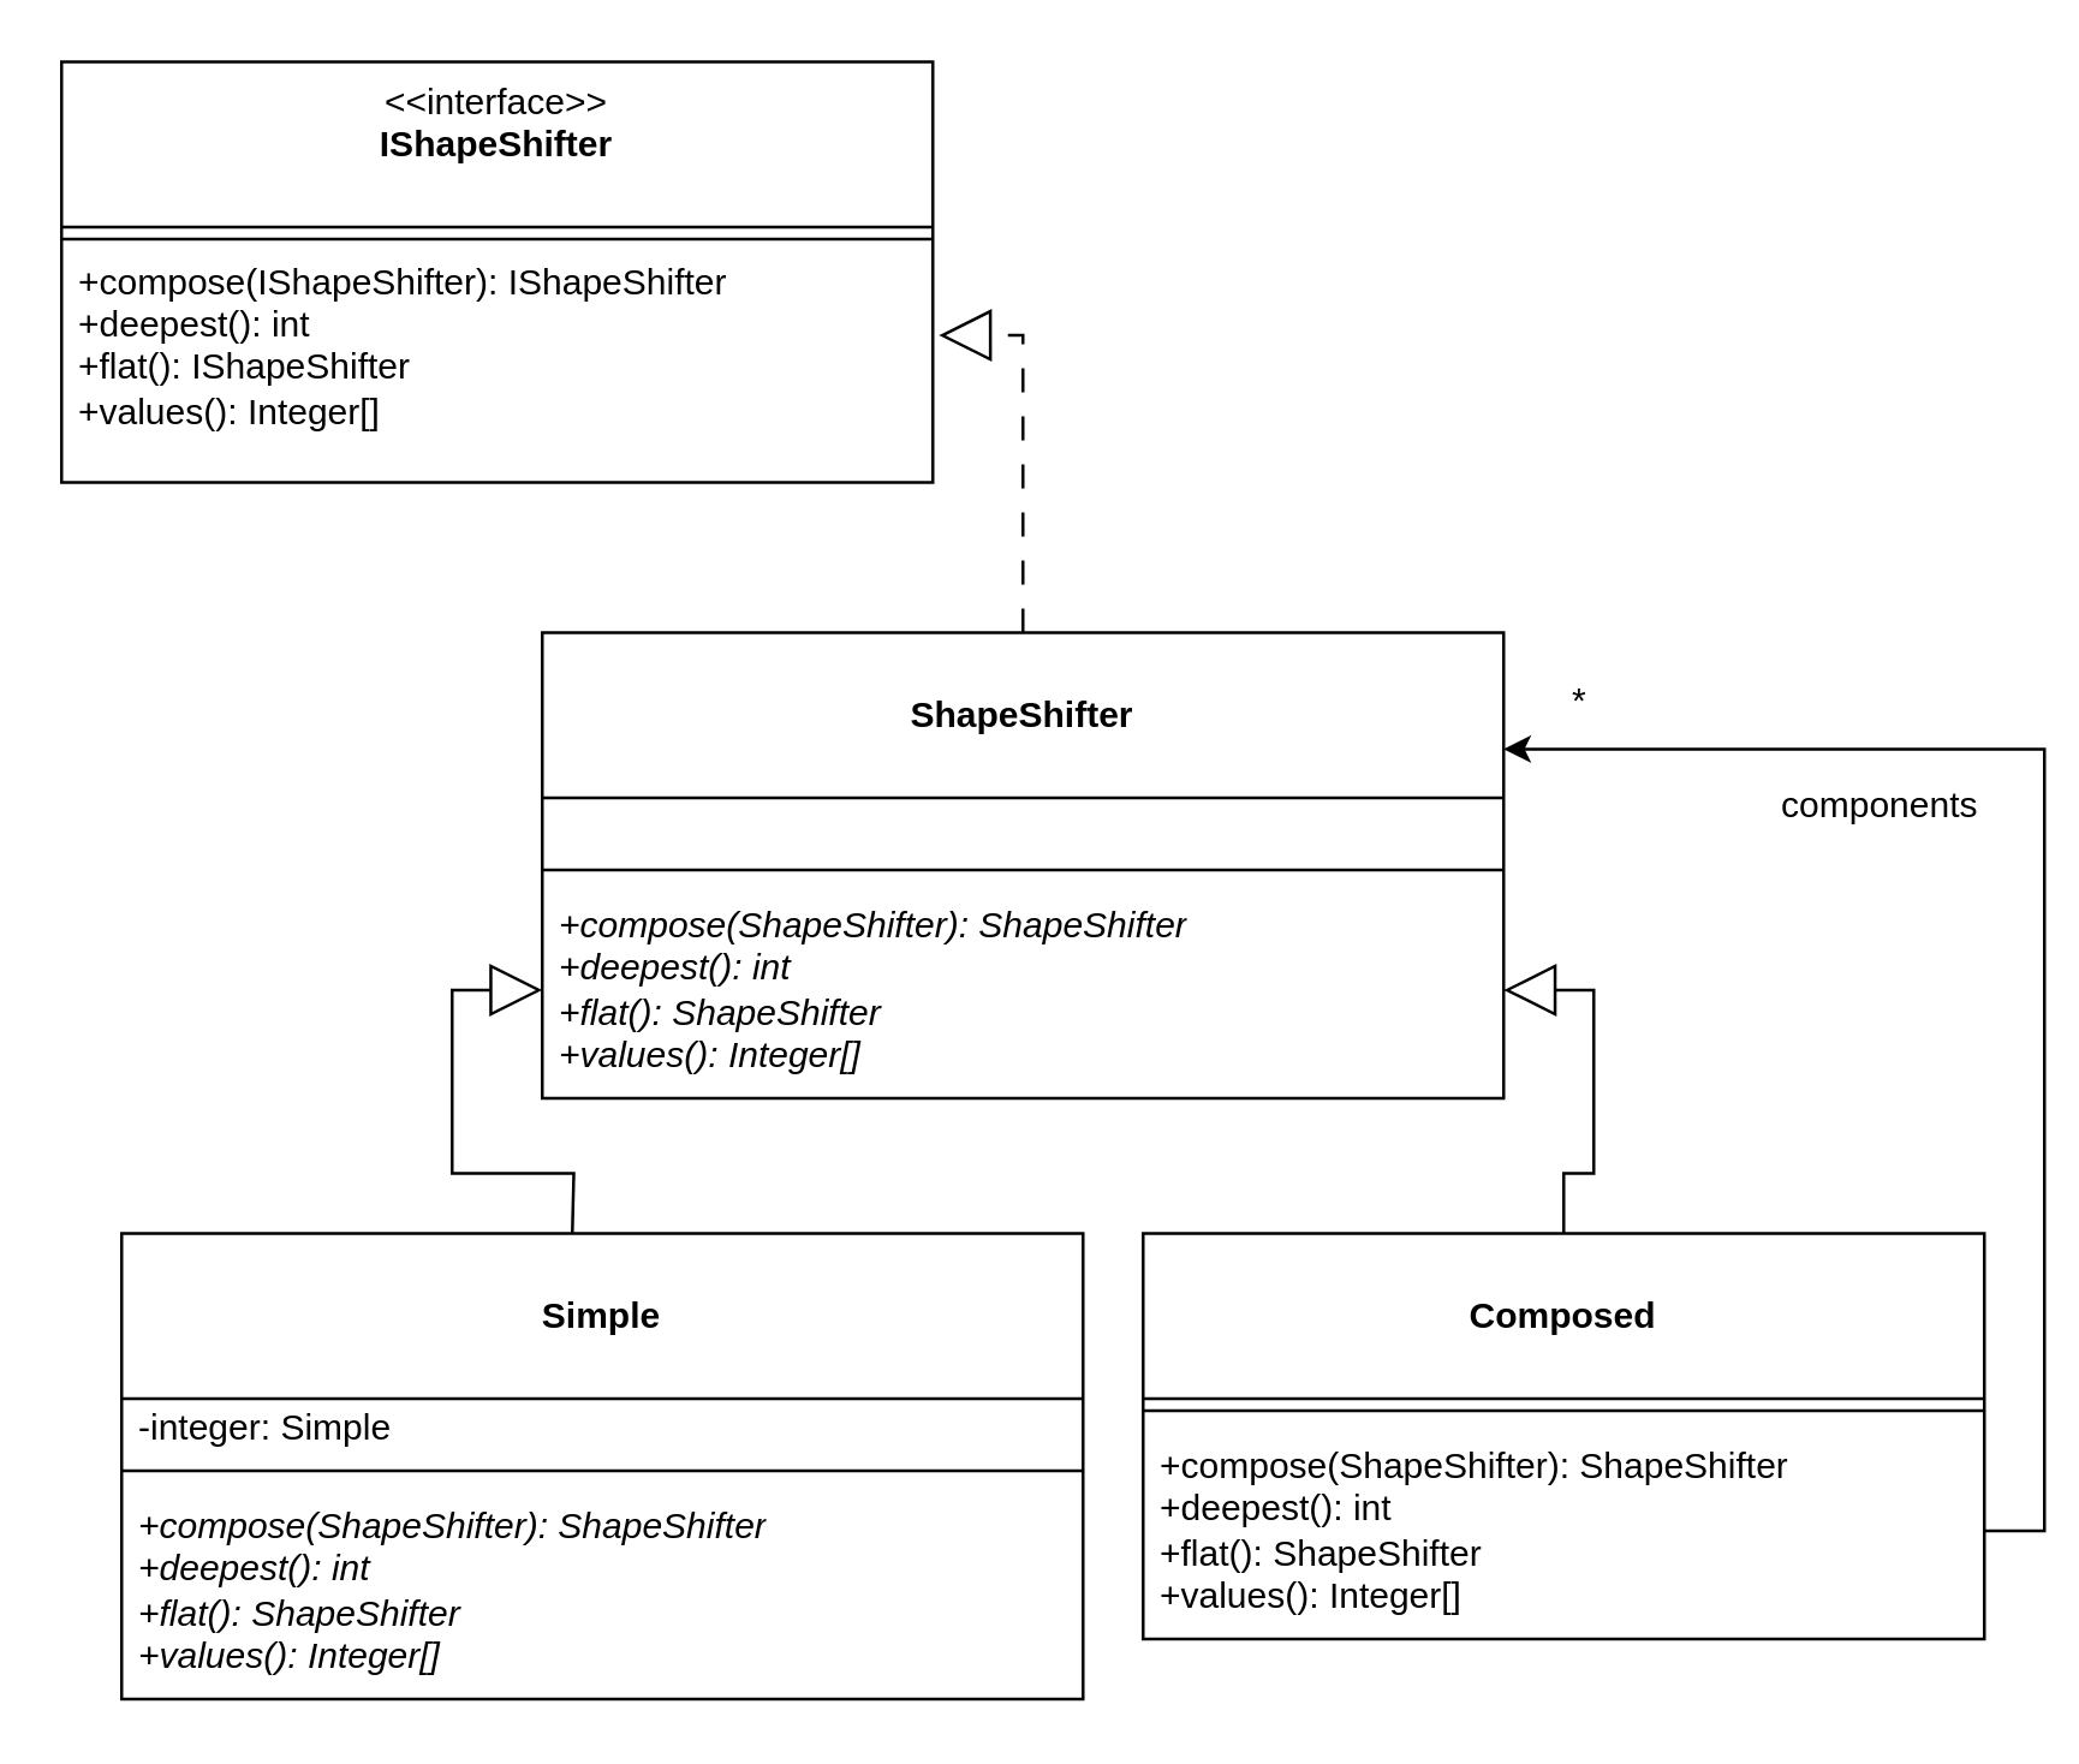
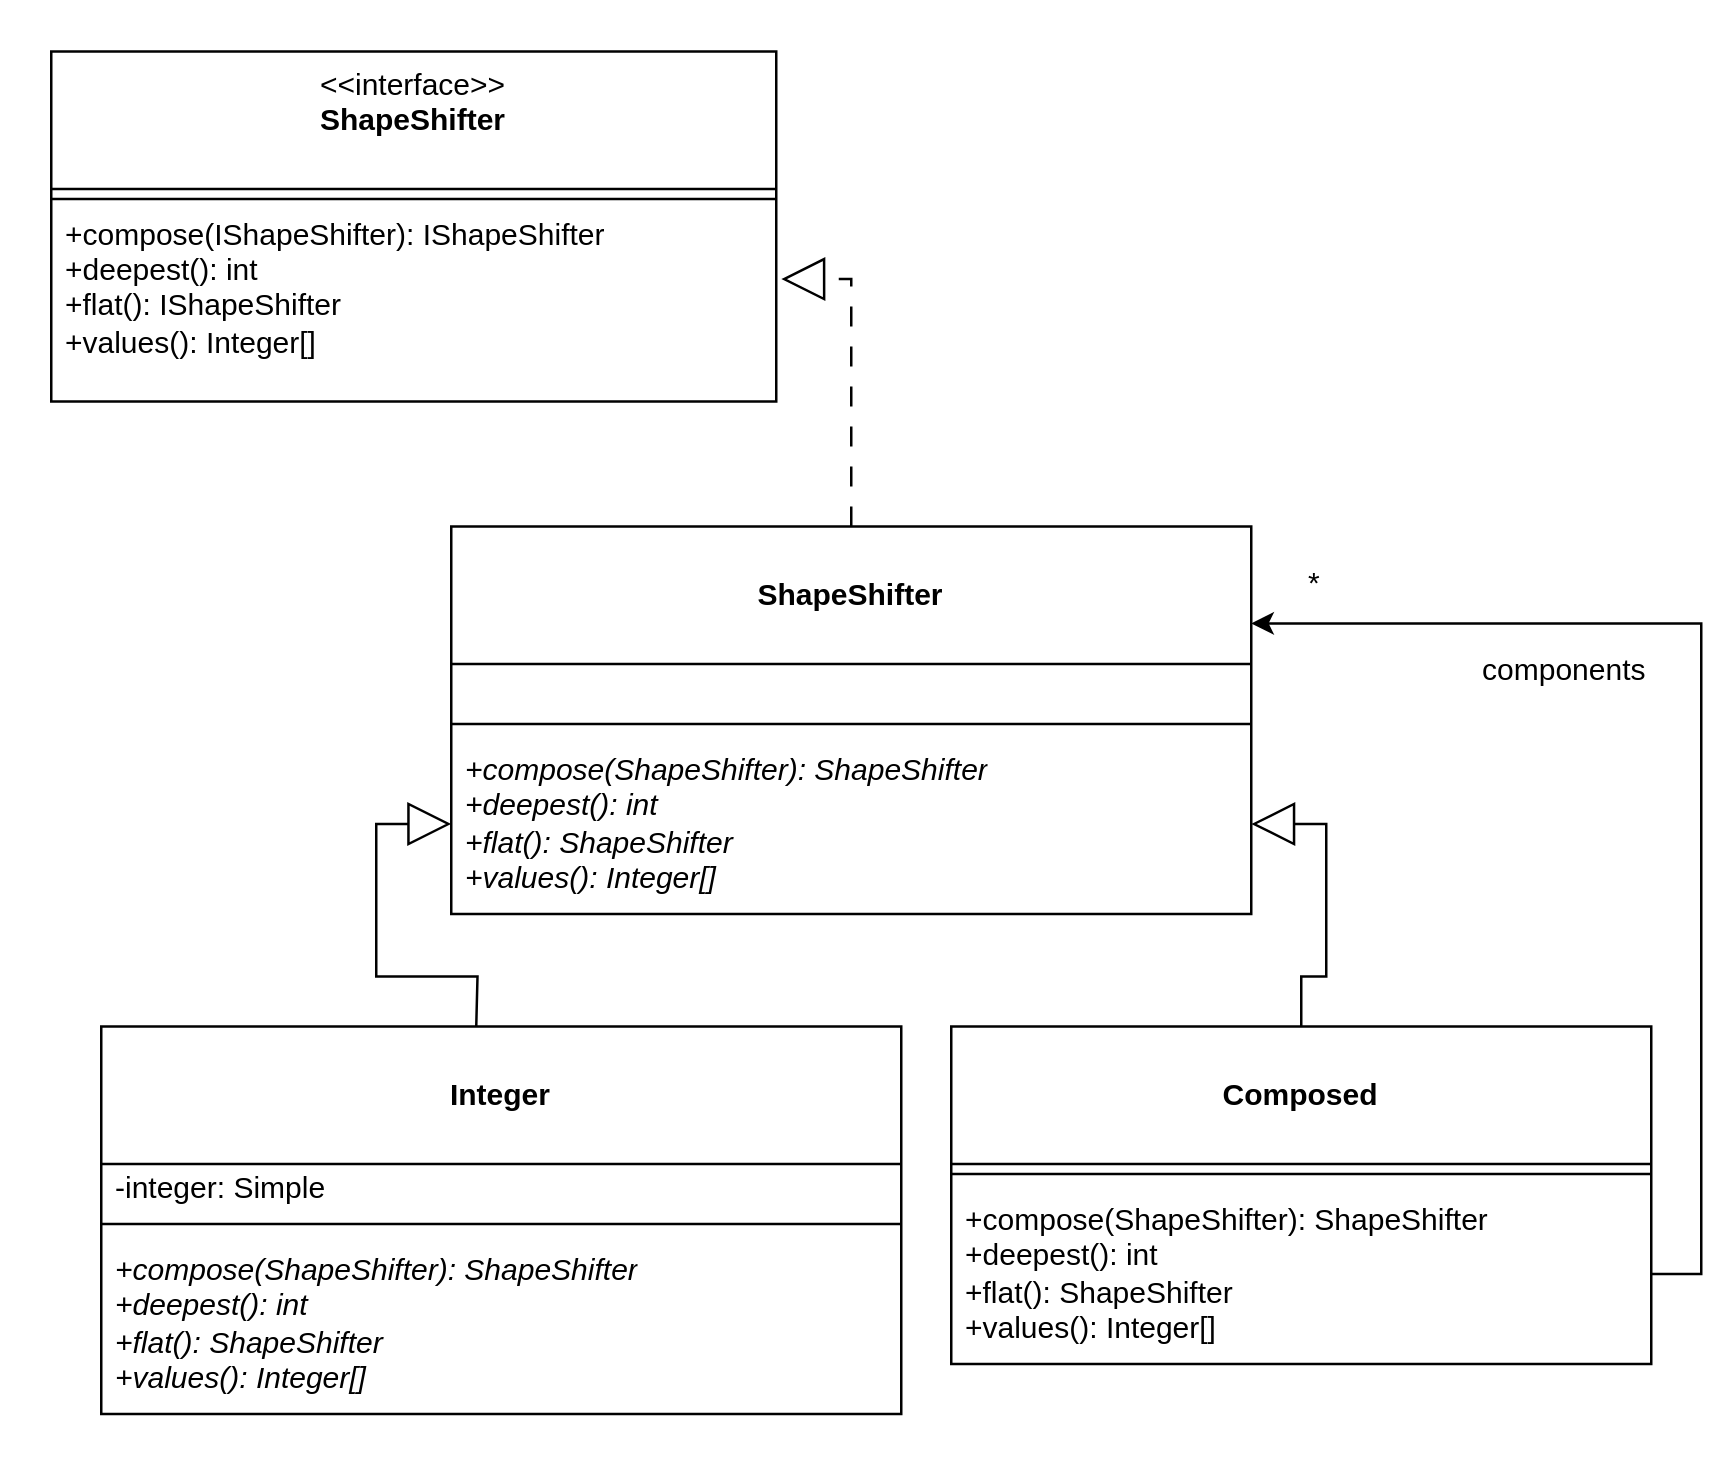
- <mxCell id="2" value="&amp;lt;&amp;lt;interface&amp;gt;&amp;gt;&lt;br&gt;&lt;b&gt;IShapeShifter&lt;/b&gt;&lt;div&gt;&lt;br/&gt;&lt;/div&gt;" style="swimlane;fontStyle=0;align=center;verticalAlign=top;childLayout=stackLayout;horizontal=1;startSize=55;horizontalStack=0;resizeParent=1;resizeParentMax=0;resizeLast=0;collapsible=0;marginBottom=0;html=1;whiteSpace=wrap;" vertex="1" parent="1"><mxGeometry x="20" y="20" width="290" height="140" as="geometry" /></mxCell>
+ <mxCell id="2" value="&amp;lt;&amp;lt;interface&amp;gt;&amp;gt;&lt;br&gt;&lt;b&gt;ShapeShifter&lt;/b&gt;&lt;div&gt;&lt;br/&gt;&lt;/div&gt;" style="swimlane;fontStyle=0;align=center;verticalAlign=top;childLayout=stackLayout;horizontal=1;startSize=55;horizontalStack=0;resizeParent=1;resizeParentMax=0;resizeLast=0;collapsible=0;marginBottom=0;html=1;whiteSpace=wrap;" vertex="1" parent="1"><mxGeometry x="20" y="20" width="290" height="140" as="geometry" /></mxCell>
- <mxCell id="18" value="&lt;br&gt;&lt;b&gt;Simple&lt;/b&gt;" style="swimlane;fontStyle=0;align=center;verticalAlign=top;childLayout=stackLayout;horizontal=1;startSize=55;horizontalStack=0;resizeParent=1;resizeParentMax=0;resizeLast=0;collapsible=0;marginBottom=0;html=1;whiteSpace=wrap;" vertex="1" parent="1"><mxGeometry x="40" y="410" width="320" height="155" as="geometry" /></mxCell>
+ <mxCell id="18" value="&lt;br&gt;&lt;b&gt;Integer&lt;/b&gt;" style="swimlane;fontStyle=0;align=center;verticalAlign=top;childLayout=stackLayout;horizontal=1;startSize=55;horizontalStack=0;resizeParent=1;resizeParentMax=0;resizeLast=0;collapsible=0;marginBottom=0;html=1;whiteSpace=wrap;" vertex="1" parent="1"><mxGeometry x="40" y="410" width="320" height="155" as="geometry" /></mxCell>
